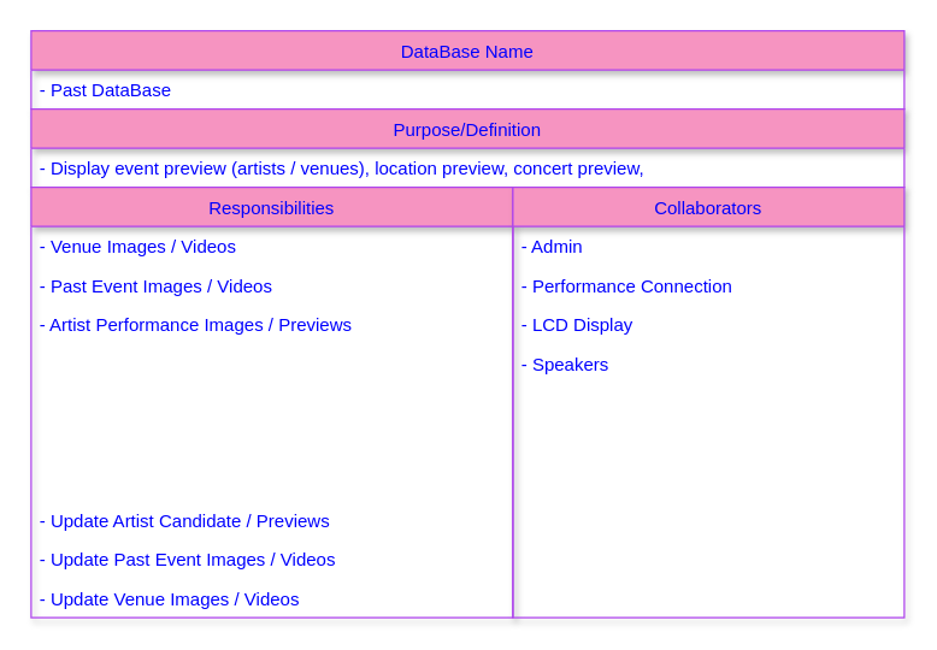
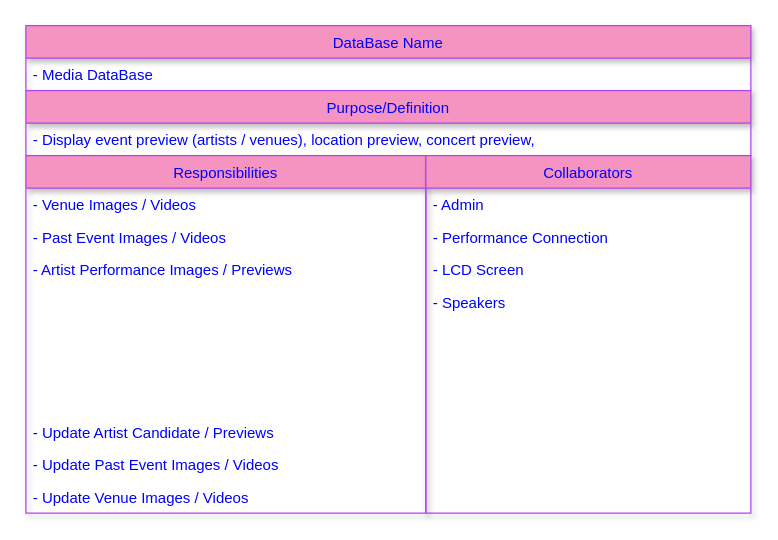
- <mxCell id="3" value="- Past DataBase" style="text;strokeColor=none;fillColor=none;align=left;verticalAlign=top;spacingLeft=4;spacingRight=4;overflow=hidden;rotatable=0;points=[[0,0.5],[1,0.5]];portConstraint=eastwest;fontColor=#0000FF;shadow=1;" vertex="1" parent="2"><mxGeometry y="26" width="580" height="26" as="geometry" /></mxCell>
+ <mxCell id="3" value="- Media DataBase" style="text;strokeColor=none;fillColor=none;align=left;verticalAlign=top;spacingLeft=4;spacingRight=4;overflow=hidden;rotatable=0;points=[[0,0.5],[1,0.5]];portConstraint=eastwest;fontColor=#0000FF;shadow=1;" vertex="1" parent="2"><mxGeometry y="26" width="580" height="26" as="geometry" /></mxCell>
- <mxCell id="20" value="- LCD Display " style="text;strokeColor=none;fillColor=none;align=left;verticalAlign=top;spacingLeft=4;spacingRight=4;overflow=hidden;rotatable=0;points=[[0,0.5],[1,0.5]];portConstraint=eastwest;fontColor=#0000FF;shadow=1;" vertex="1" parent="17"><mxGeometry y="78" width="260" height="26" as="geometry" /></mxCell>
+ <mxCell id="20" value="- LCD Screen " style="text;strokeColor=none;fillColor=none;align=left;verticalAlign=top;spacingLeft=4;spacingRight=4;overflow=hidden;rotatable=0;points=[[0,0.5],[1,0.5]];portConstraint=eastwest;fontColor=#0000FF;shadow=1;" vertex="1" parent="17"><mxGeometry y="78" width="260" height="26" as="geometry" /></mxCell>
